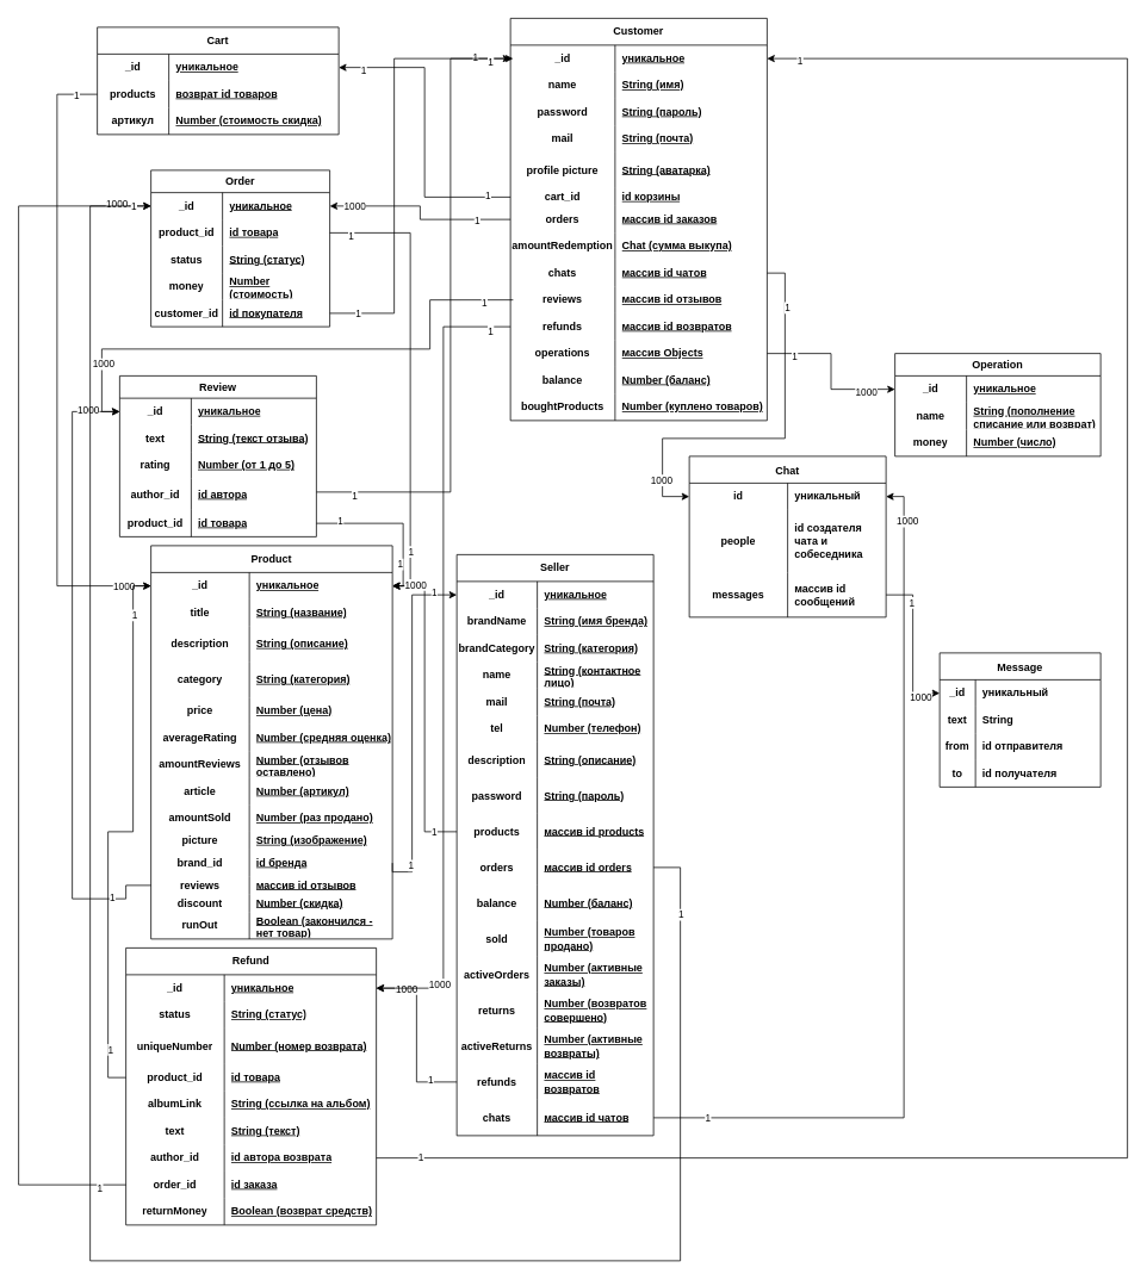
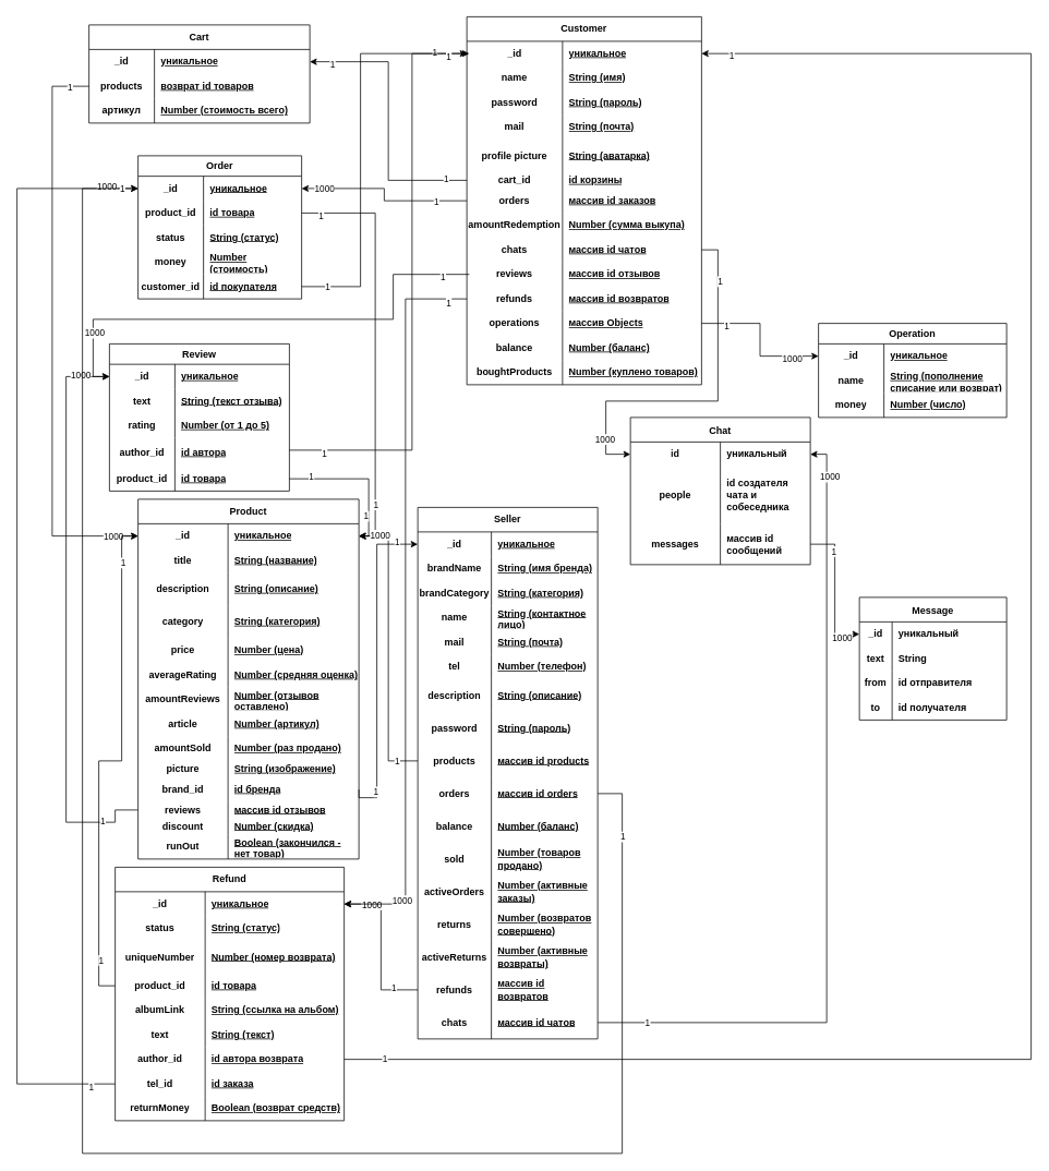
- <mxCell id="181" value="Number (стоимость скидка)" style="shape=partialRectangle;connectable=0;fillColor=none;top=0;left=0;bottom=0;right=0;align=left;spacingLeft=6;fontStyle=5;overflow=hidden;html=1;whiteSpace=wrap;" parent="179" vertex="1"><mxGeometry x="80" width="190" height="30" as="geometry"><mxRectangle width="190" height="30" as="alternateBounds" /></mxGeometry></mxCell>
+ <mxCell id="181" value="Number (стоимость всего)" style="shape=partialRectangle;connectable=0;fillColor=none;top=0;left=0;bottom=0;right=0;align=left;spacingLeft=6;fontStyle=5;overflow=hidden;html=1;whiteSpace=wrap;" parent="179" vertex="1"><mxGeometry x="80" width="190" height="30" as="geometry"><mxRectangle width="190" height="30" as="alternateBounds" /></mxGeometry></mxCell>
- <mxCell id="137" value="Chat (сумма выкупа)" style="shape=partialRectangle;connectable=0;fillColor=none;top=0;left=0;bottom=0;right=0;align=left;spacingLeft=6;fontStyle=5;overflow=hidden;html=1;whiteSpace=wrap;" parent="135" vertex="1"><mxGeometry x="117" width="170" height="30" as="geometry"><mxRectangle width="170" height="30" as="alternateBounds" /></mxGeometry></mxCell>
+ <mxCell id="137" value="Number (сумма выкупа)" style="shape=partialRectangle;connectable=0;fillColor=none;top=0;left=0;bottom=0;right=0;align=left;spacingLeft=6;fontStyle=5;overflow=hidden;html=1;whiteSpace=wrap;" parent="135" vertex="1"><mxGeometry x="117" width="170" height="30" as="geometry"><mxRectangle width="170" height="30" as="alternateBounds" /></mxGeometry></mxCell>
- <mxCell id="238" value="order_id" style="shape=partialRectangle;connectable=0;fillColor=none;top=0;left=0;bottom=0;right=0;fontStyle=1;overflow=hidden;html=1;whiteSpace=wrap;" vertex="1" parent="237"><mxGeometry width="110" height="30" as="geometry"><mxRectangle width="110" height="30" as="alternateBounds" /></mxGeometry></mxCell>
+ <mxCell id="238" value="tel_id" style="shape=partialRectangle;connectable=0;fillColor=none;top=0;left=0;bottom=0;right=0;fontStyle=1;overflow=hidden;html=1;whiteSpace=wrap;" vertex="1" parent="237"><mxGeometry width="110" height="30" as="geometry"><mxRectangle width="110" height="30" as="alternateBounds" /></mxGeometry></mxCell>
